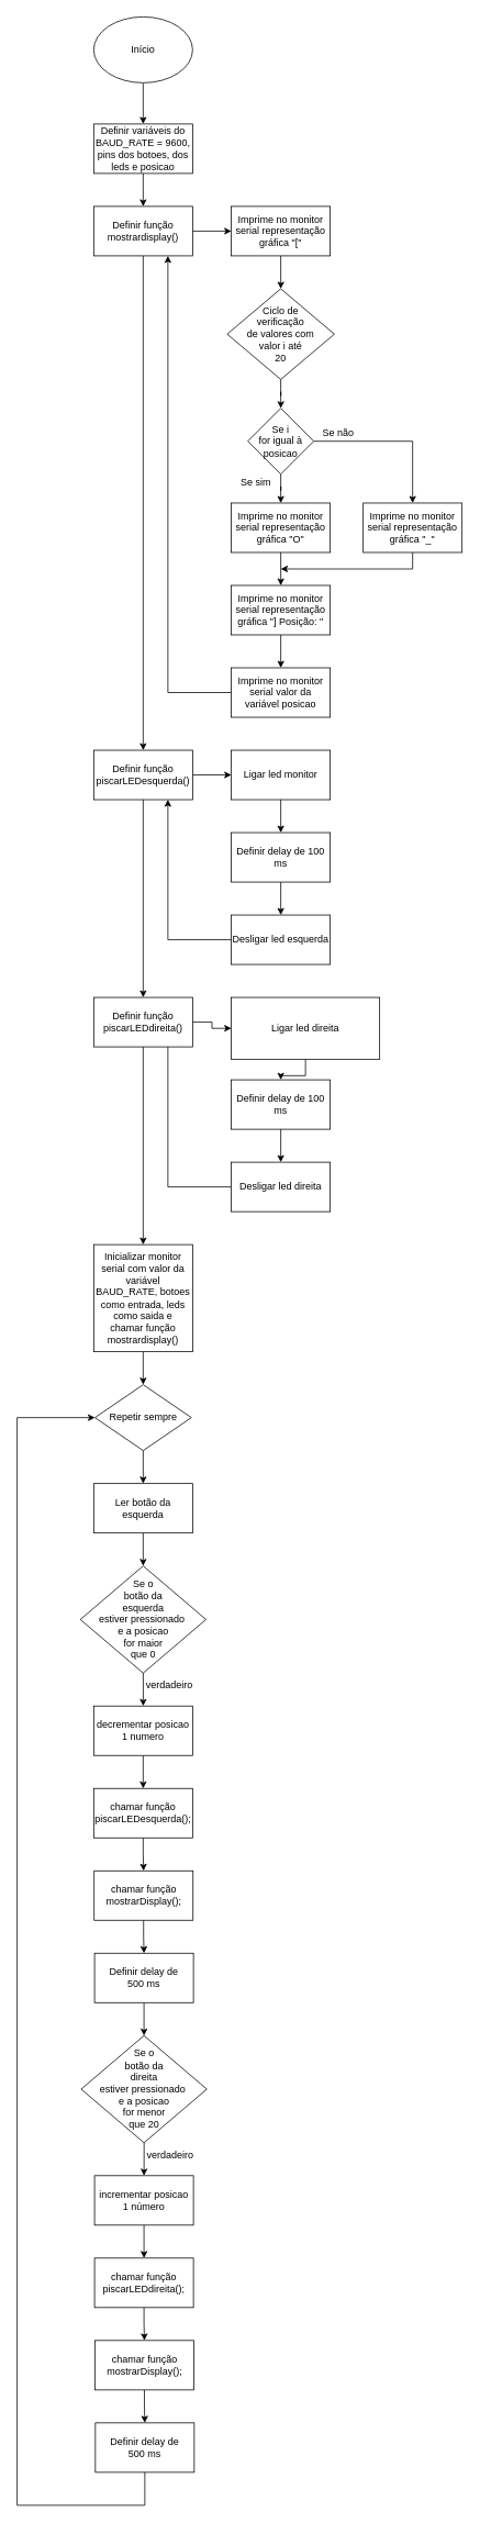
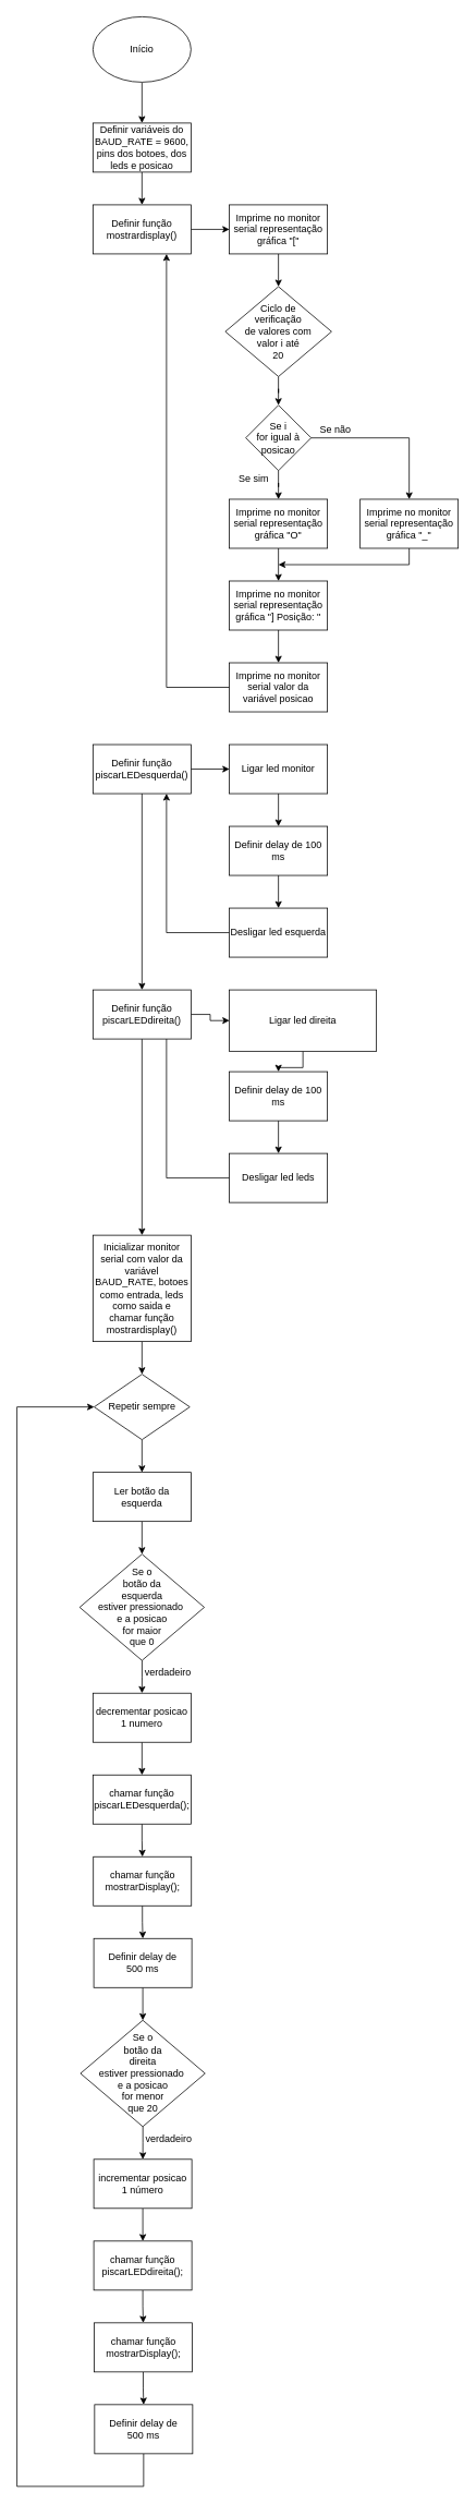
- <mxCell id="20" style="edgeStyle=orthogonalEdgeStyle;rounded=0;orthogonalLoop=1;jettySize=auto;html=1;entryX=0.5;entryY=0;entryDx=0;entryDy=0;" edge="1" parent="1" source="21" target="41"><mxGeometry relative="1" as="geometry" /></mxCell>
- <mxCell id="56" value="Desligar led direita" style="rounded=0;whiteSpace=wrap;html=1;" vertex="1" parent="1"><mxGeometry x="280" y="1410" width="120" height="60" as="geometry" /></mxCell>
+ <mxCell id="56" value="Desligar led leds" style="rounded=0;whiteSpace=wrap;html=1;" vertex="1" parent="1"><mxGeometry x="280" y="1410" width="120" height="60" as="geometry" /></mxCell>
